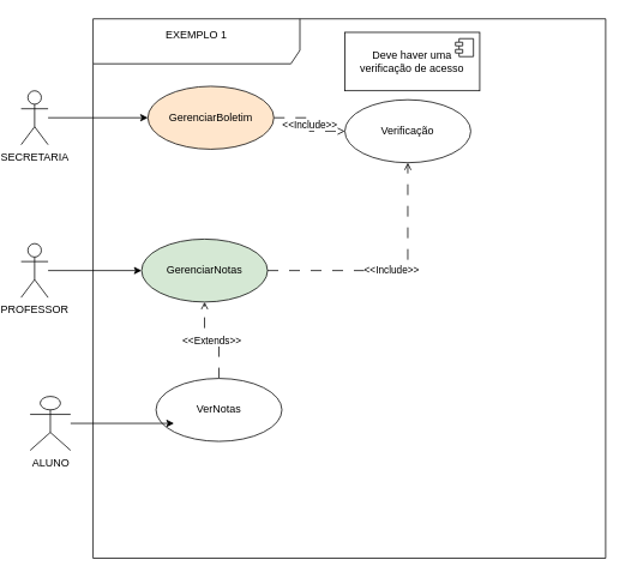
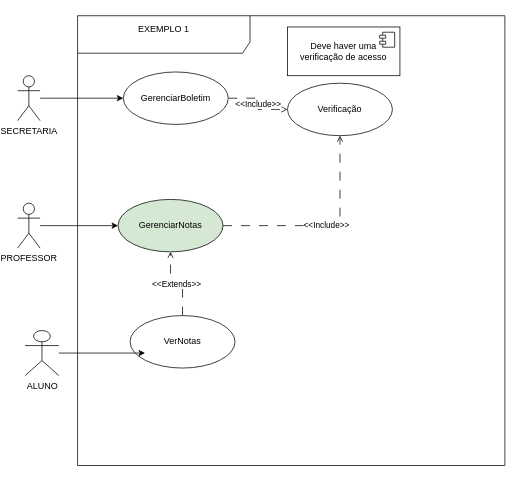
- <mxCell id="13" value="&lt;font style=&quot;vertical-align: inherit;&quot;&gt;&lt;font style=&quot;vertical-align: inherit;&quot;&gt;GerenciarBoletim&lt;/font&gt;&lt;/font&gt;" style="ellipse;whiteSpace=wrap;html=1;fillColor=#ffe6cc;" vertex="1" parent="1"><mxGeometry x="161" y="95" width="140" height="70" as="geometry" /></mxCell>
+ <mxCell id="13" value="&lt;font style=&quot;vertical-align: inherit;&quot;&gt;&lt;font style=&quot;vertical-align: inherit;&quot;&gt;GerenciarBoletim&lt;/font&gt;&lt;/font&gt;" style="ellipse;whiteSpace=wrap;html=1;" vertex="1" parent="1"><mxGeometry x="161" y="95" width="140" height="70" as="geometry" /></mxCell>
